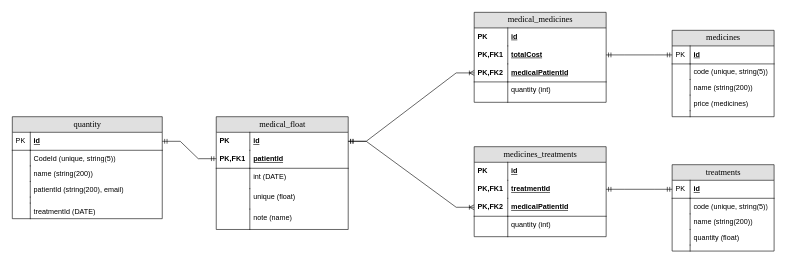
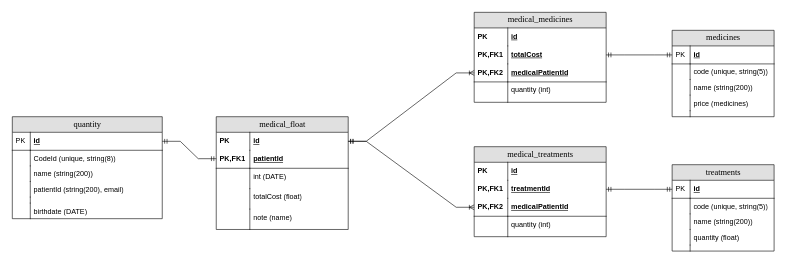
- <mxCell id="37" value="medicines_treatments" style="swimlane;html=1;fontStyle=0;childLayout=stackLayout;horizontal=1;startSize=26;fillColor=#e0e0e0;horizontalStack=0;resizeParent=1;resizeLast=0;collapsible=1;marginBottom=0;swimlaneFillColor=#ffffff;align=center;rounded=0;shadow=0;comic=0;labelBackgroundColor=none;strokeWidth=1;fontFamily=Verdana;fontSize=14" parent="1" vertex="1"><mxGeometry x="790" y="244" width="220" height="150" as="geometry" /></mxCell>
+ <mxCell id="37" value="medical_treatments" style="swimlane;html=1;fontStyle=0;childLayout=stackLayout;horizontal=1;startSize=26;fillColor=#e0e0e0;horizontalStack=0;resizeParent=1;resizeLast=0;collapsible=1;marginBottom=0;swimlaneFillColor=#ffffff;align=center;rounded=0;shadow=0;comic=0;labelBackgroundColor=none;strokeWidth=1;fontFamily=Verdana;fontSize=14" parent="1" vertex="1"><mxGeometry x="790" y="244" width="220" height="150" as="geometry" /></mxCell>
- <mxCell id="27" value="CodeId (unique, string(5))" style="shape=partialRectangle;top=0;left=0;right=0;bottom=0;html=1;align=left;verticalAlign=top;fillColor=none;spacingLeft=34;spacingRight=4;whiteSpace=wrap;overflow=hidden;rotatable=0;points=[[0,0.5],[1,0.5]];portConstraint=eastwest;dropTarget=0;" parent="24" vertex="1"><mxGeometry y="56" width="250" height="26" as="geometry" /></mxCell>
+ <mxCell id="27" value="CodeId (unique, string(8))" style="shape=partialRectangle;top=0;left=0;right=0;bottom=0;html=1;align=left;verticalAlign=top;fillColor=none;spacingLeft=34;spacingRight=4;whiteSpace=wrap;overflow=hidden;rotatable=0;points=[[0,0.5],[1,0.5]];portConstraint=eastwest;dropTarget=0;" parent="24" vertex="1"><mxGeometry y="56" width="250" height="26" as="geometry" /></mxCell>
- <mxCell id="64" value="unique (float)" style="shape=partialRectangle;top=0;left=0;right=0;bottom=0;html=1;align=left;verticalAlign=top;fillColor=none;spacingLeft=60;spacingRight=4;whiteSpace=wrap;overflow=hidden;rotatable=0;points=[[0,0.5],[1,0.5]];portConstraint=eastwest;dropTarget=0;" parent="57" vertex="1"><mxGeometry y="120" width="220" height="34" as="geometry" /></mxCell>
+ <mxCell id="64" value="totalCost (float)" style="shape=partialRectangle;top=0;left=0;right=0;bottom=0;html=1;align=left;verticalAlign=top;fillColor=none;spacingLeft=60;spacingRight=4;whiteSpace=wrap;overflow=hidden;rotatable=0;points=[[0,0.5],[1,0.5]];portConstraint=eastwest;dropTarget=0;" parent="57" vertex="1"><mxGeometry y="120" width="220" height="34" as="geometry" /></mxCell>
- <mxCell id="35" value="treatmentId (DATE)" style="shape=partialRectangle;top=0;left=0;right=0;bottom=0;html=1;align=left;verticalAlign=top;fillColor=none;spacingLeft=34;spacingRight=4;whiteSpace=wrap;overflow=hidden;rotatable=0;points=[[0,0.5],[1,0.5]];portConstraint=eastwest;dropTarget=0;" parent="24" vertex="1"><mxGeometry y="144" width="250" height="26" as="geometry" /></mxCell>
+ <mxCell id="35" value="birthdate (DATE)" style="shape=partialRectangle;top=0;left=0;right=0;bottom=0;html=1;align=left;verticalAlign=top;fillColor=none;spacingLeft=34;spacingRight=4;whiteSpace=wrap;overflow=hidden;rotatable=0;points=[[0,0.5],[1,0.5]];portConstraint=eastwest;dropTarget=0;" parent="24" vertex="1"><mxGeometry y="144" width="250" height="26" as="geometry" /></mxCell>
